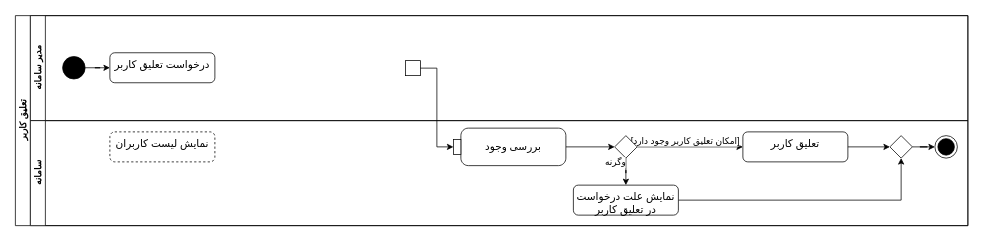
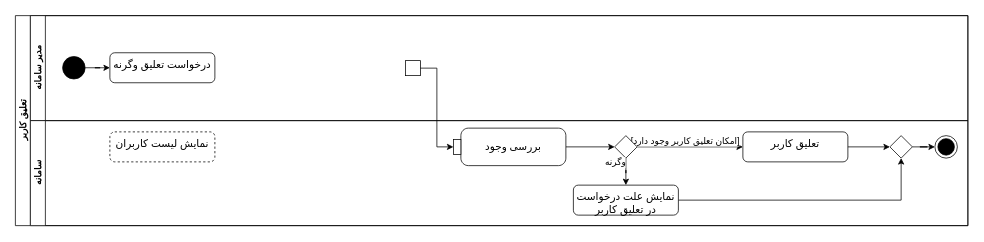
- <mxCell id="6" value="&lt;font style=&quot;font-size: 14px;&quot;&gt;درخواست تعلیق کاربر&lt;/font&gt;" style="html=1;align=center;verticalAlign=top;rounded=1;absoluteArcSize=1;arcSize=13;dashed=0;whiteSpace=wrap;" vertex="1" parent="3"><mxGeometry x="106" y="49.5" width="140" height="40" as="geometry" /></mxCell>
+ <mxCell id="6" value="&lt;font style=&quot;font-size: 14px;&quot;&gt;درخواست تعلیق وگرنه&lt;/font&gt;" style="html=1;align=center;verticalAlign=top;rounded=1;absoluteArcSize=1;arcSize=13;dashed=0;whiteSpace=wrap;" vertex="1" parent="3"><mxGeometry x="106" y="49.5" width="140" height="40" as="geometry" /></mxCell>
